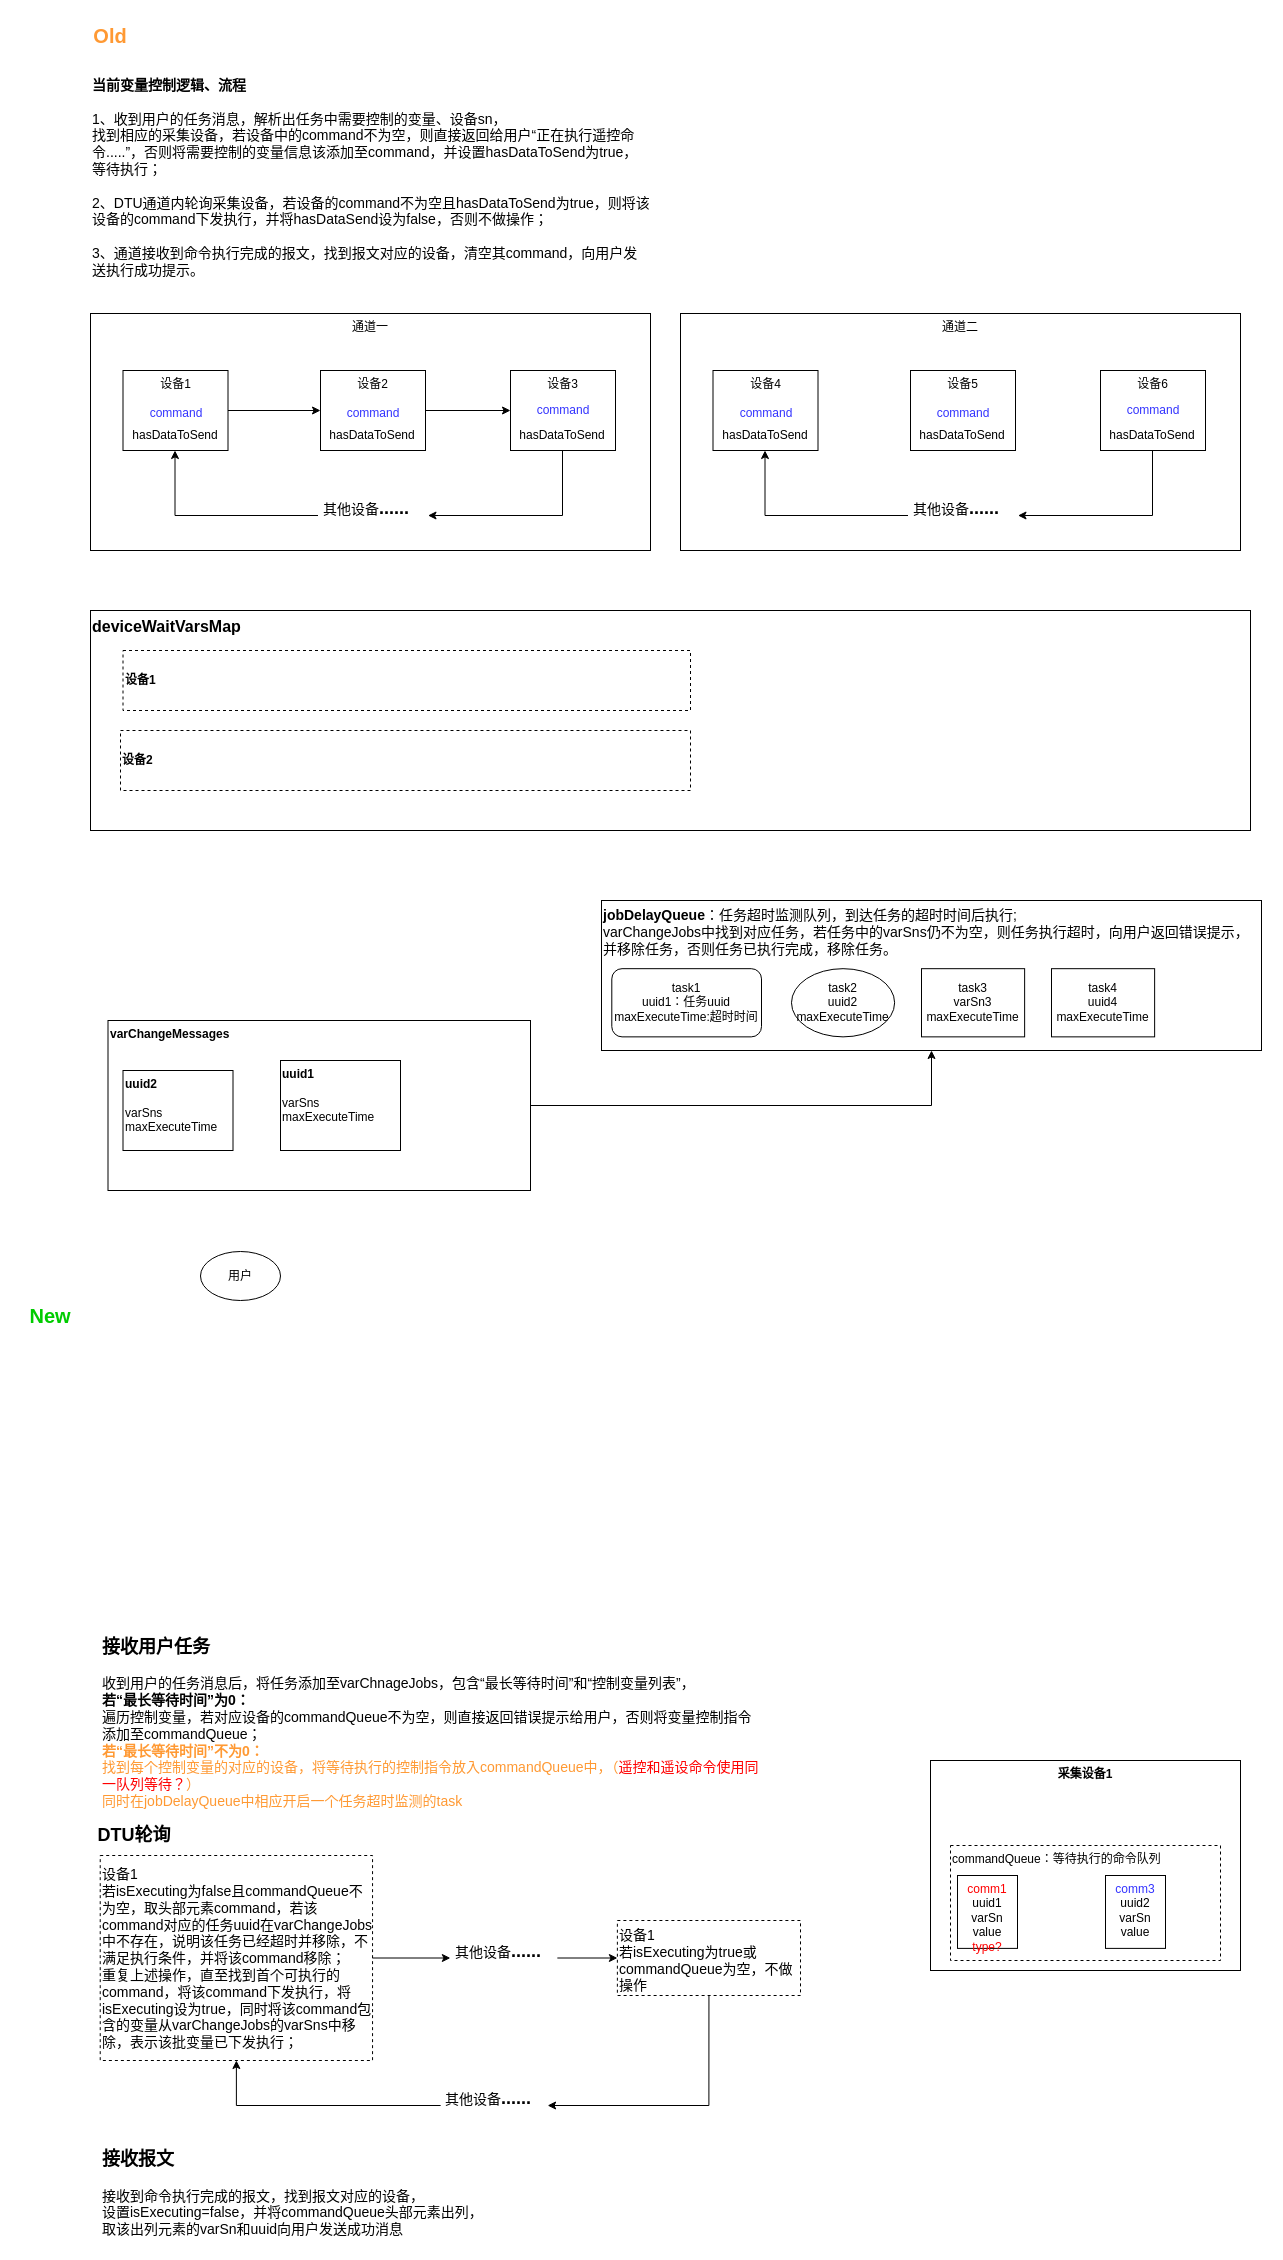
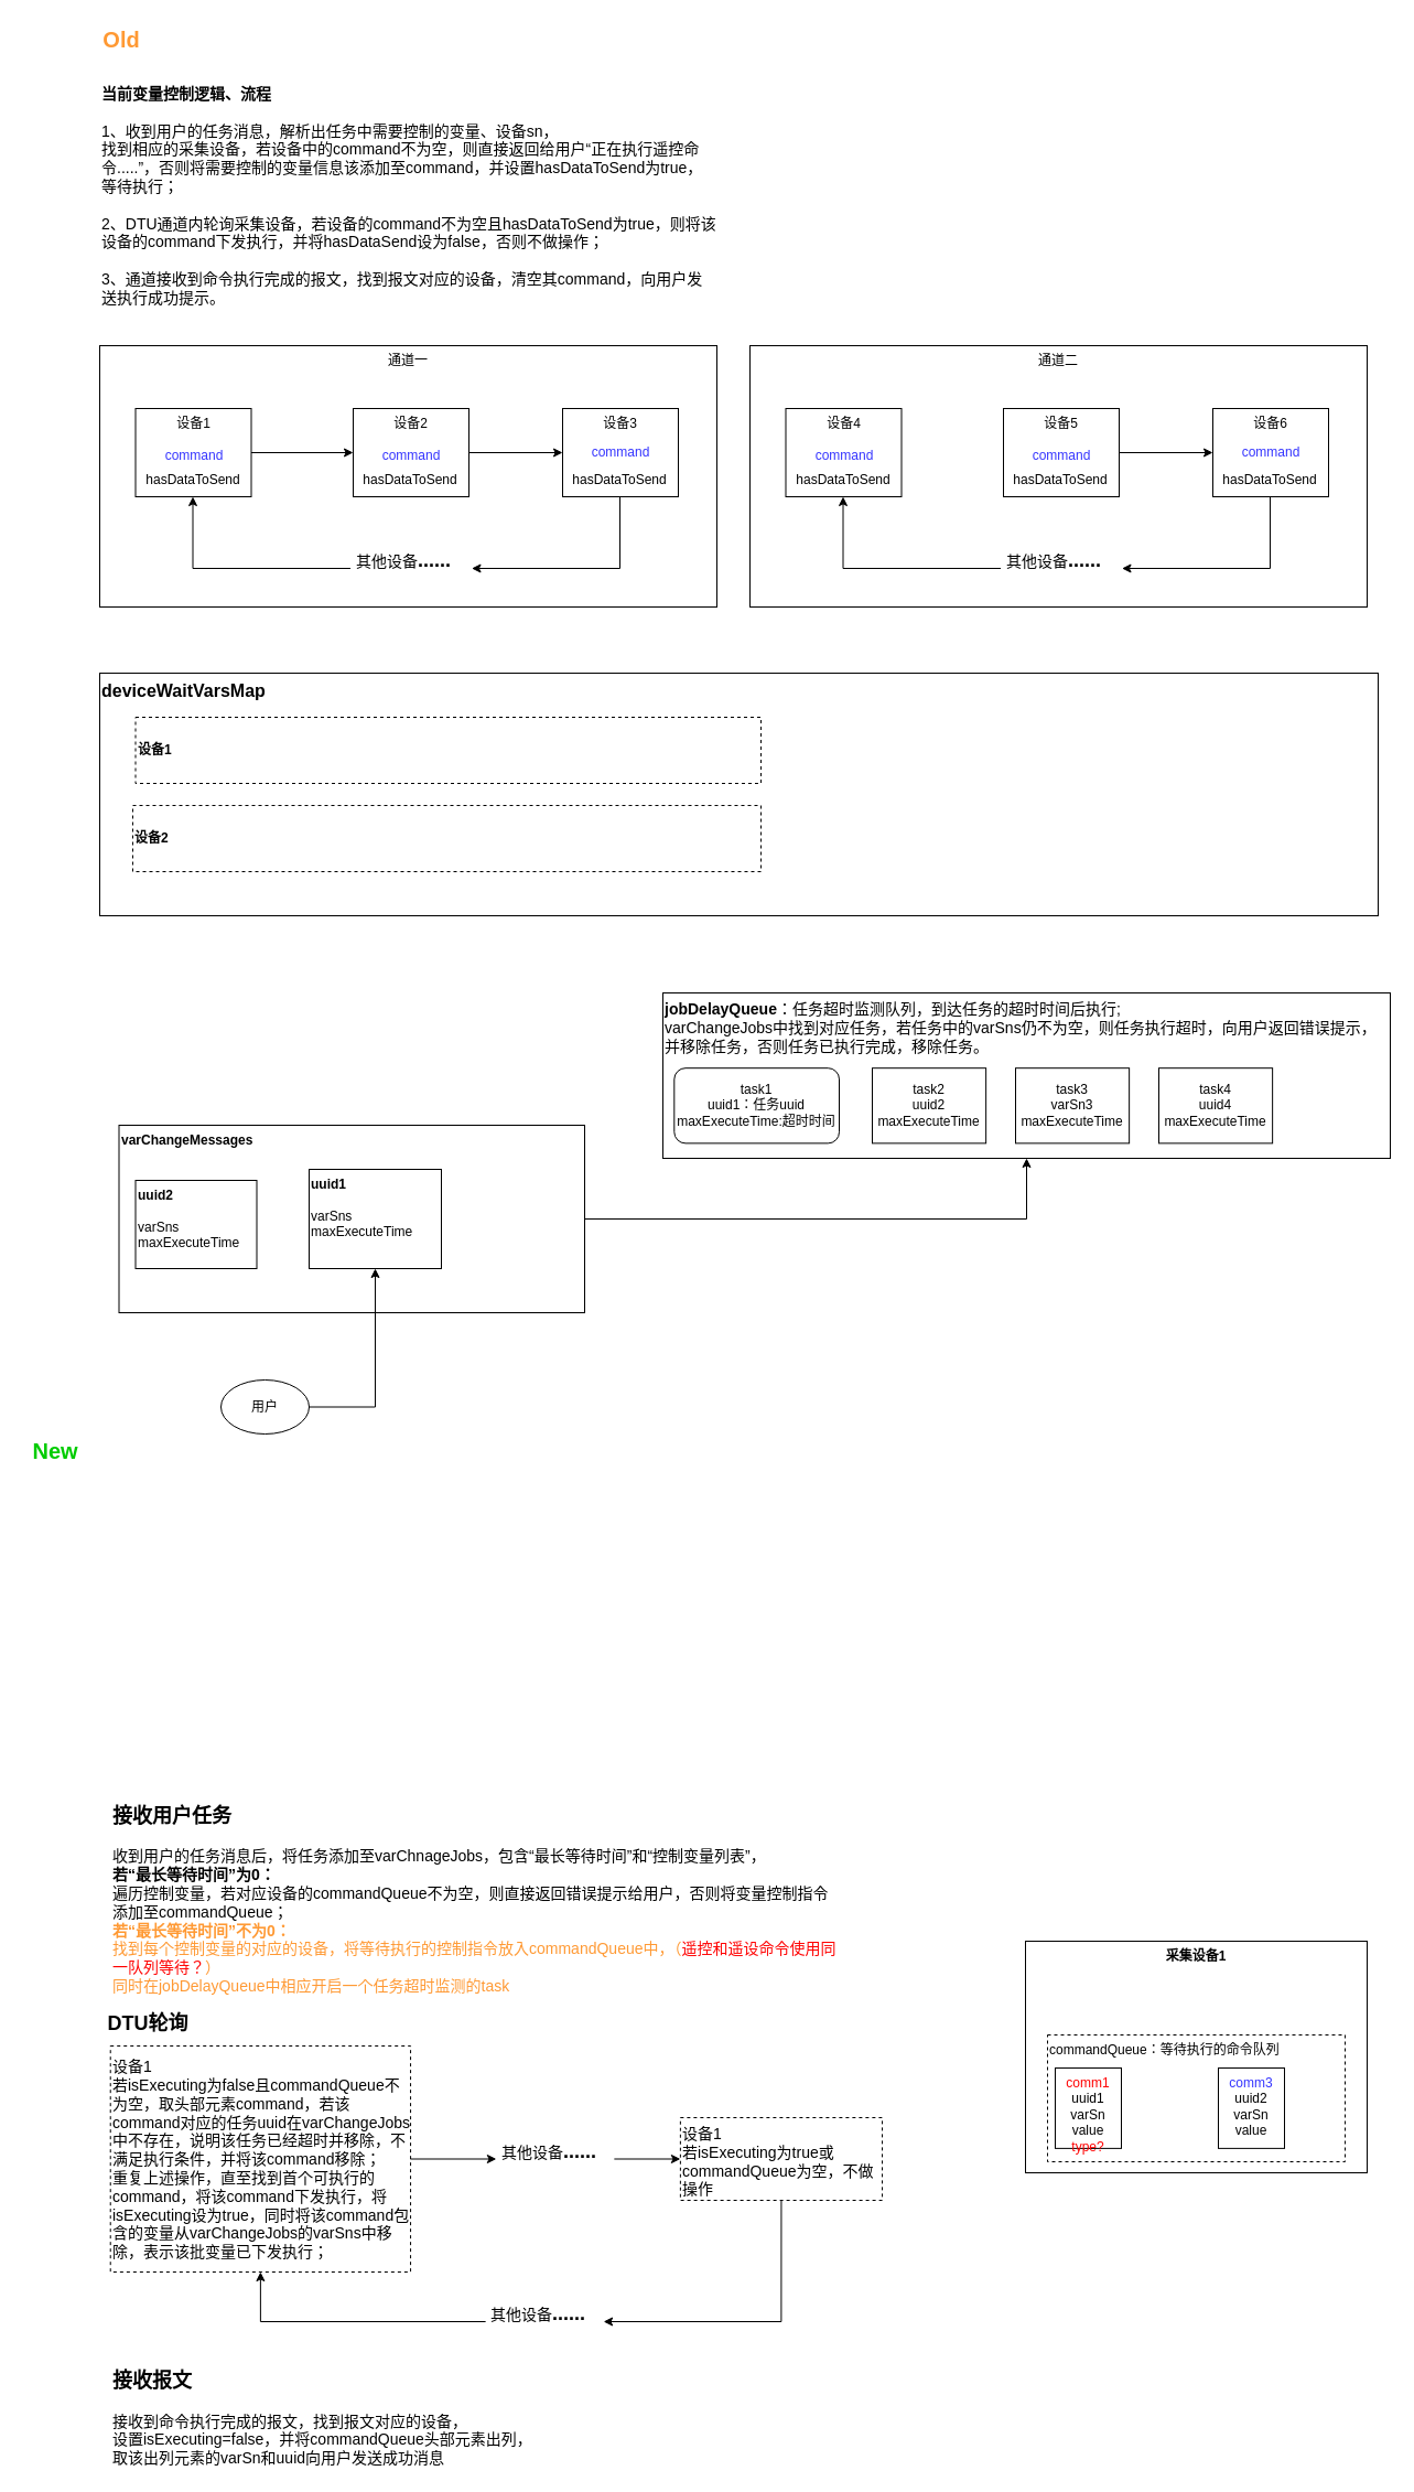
+ <mxCell id="66" style="edgeStyle=orthogonalEdgeStyle;rounded=0;orthogonalLoop=1;jettySize=auto;html=1;entryX=0;entryY=0.5;entryDx=0;entryDy=0;" parent="50" source="63" target="56" edge="1"><mxGeometry relative="1" as="geometry" /></mxCell>
- <mxCell id="14" value="task2&lt;br&gt;uuid2&lt;br style=&quot;border-color: var(--border-color);&quot;&gt;maxExecuteTime" style="ellipse;whiteSpace=wrap;html=1;" parent="10" vertex="1"><mxGeometry x="190" y="68.182" width="103.125" height="68.182" as="geometry" /></mxCell>
+ <mxCell id="14" value="task2&lt;br&gt;uuid2&lt;br style=&quot;border-color: var(--border-color);&quot;&gt;maxExecuteTime" style="rounded=0;whiteSpace=wrap;html=1;" parent="10" vertex="1"><mxGeometry x="190" y="68.182" width="103.125" height="68.182" as="geometry" /></mxCell>
+ <mxCell id="69" style="edgeStyle=orthogonalEdgeStyle;rounded=0;orthogonalLoop=1;jettySize=auto;html=1;exitX=1;exitY=0.5;exitDx=0;exitDy=0;entryX=0.5;entryY=1;entryDx=0;entryDy=0;" edge="1" parent="1" source="70" target="73"><mxGeometry relative="1" as="geometry"><mxPoint x="310" y="1170" as="targetPoint" /></mxGeometry></mxCell>
